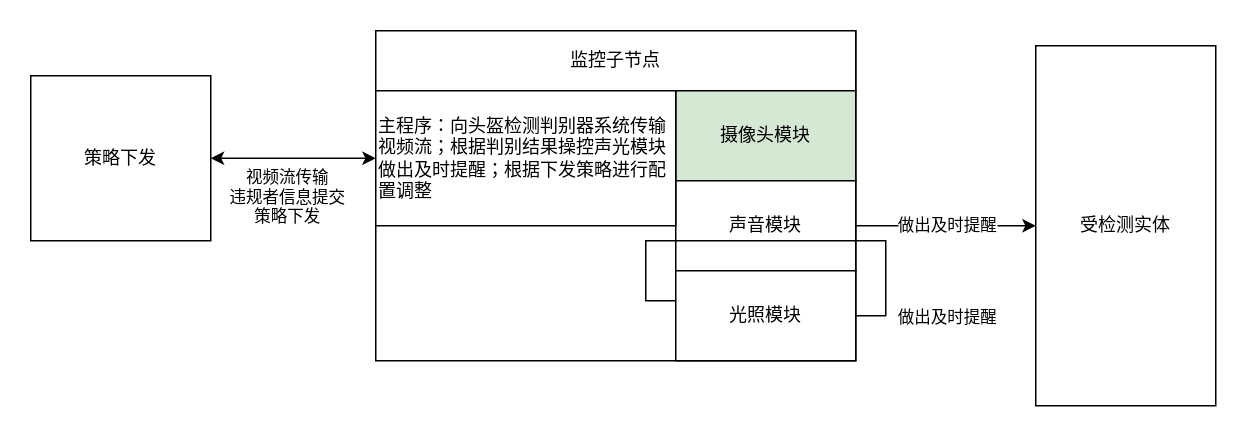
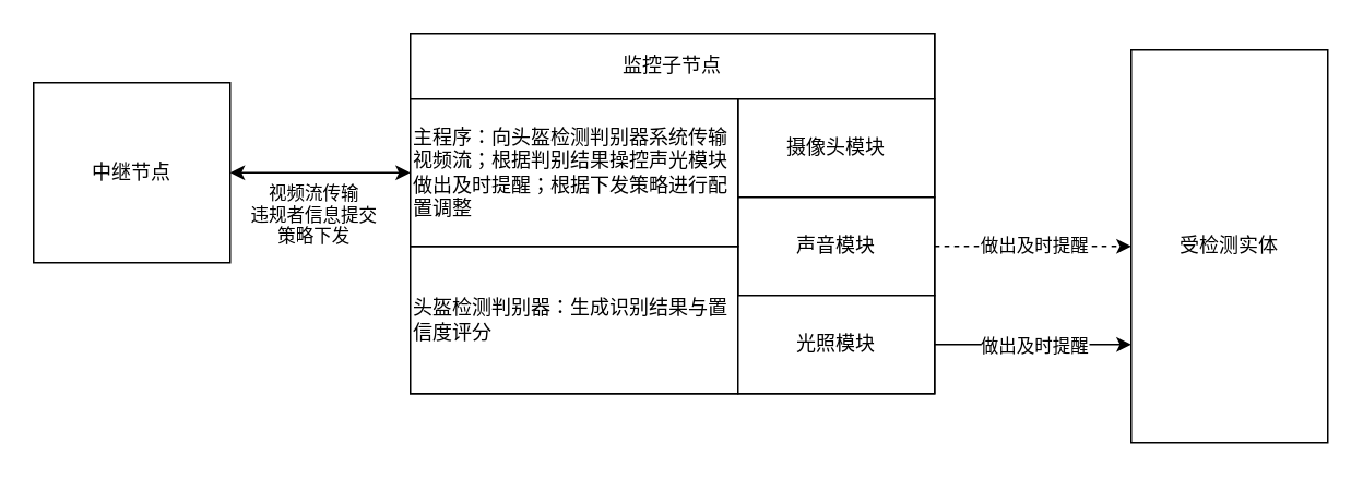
- <mxCell id="5" value="摄像头模块" style="rounded=0;whiteSpace=wrap;html=1;fillColor=#d5e8d4;" vertex="1" parent="1"><mxGeometry x="450" y="60" width="120" height="60" as="geometry" /></mxCell>
+ <mxCell id="5" value="摄像头模块" style="rounded=0;whiteSpace=wrap;html=1;" vertex="1" parent="1"><mxGeometry x="450" y="60" width="120" height="60" as="geometry" /></mxCell>
- <mxCell id="2" value="策略下发" style="rounded=0;whiteSpace=wrap;html=1;" vertex="1" parent="1"><mxGeometry x="20" y="50" width="120" height="110" as="geometry" /></mxCell>
+ <mxCell id="2" value="中继节点" style="rounded=0;whiteSpace=wrap;html=1;" vertex="1" parent="1"><mxGeometry x="20" y="50" width="120" height="110" as="geometry" /></mxCell>
- <mxCell id="6" style="edgeStyle=orthogonalEdgeStyle;rounded=0;orthogonalLoop=1;jettySize=auto;html=1;exitX=1;exitY=0.5;exitDx=0;exitDy=0;" edge="1" parent="1" source="8" target="12"><mxGeometry relative="1" as="geometry" /></mxCell>
+ <mxCell id="6" style="edgeStyle=orthogonalEdgeStyle;rounded=0;orthogonalLoop=1;jettySize=auto;html=1;exitX=1;exitY=0.5;exitDx=0;exitDy=0;dashed=1;" edge="1" parent="1" source="8" target="12"><mxGeometry relative="1" as="geometry" /></mxCell>
- <mxCell id="10" style="edgeStyle=orthogonalEdgeStyle;rounded=0;orthogonalLoop=1;jettySize=auto;html=1;exitX=1;exitY=0.5;exitDx=0;exitDy=0;" edge="1" parent="1" source="11" target="8"><mxGeometry relative="1" as="geometry" /></mxCell>
+ <mxCell id="10" style="edgeStyle=orthogonalEdgeStyle;rounded=0;orthogonalLoop=1;jettySize=auto;html=1;exitX=1;exitY=0.5;exitDx=0;exitDy=0;entryX=0;entryY=0.75;entryDx=0;entryDy=0;" edge="1" parent="1" source="11" target="12"><mxGeometry relative="1" as="geometry" /></mxCell>
+ <mxCell id="9" value="&lt;div style=&quot;&quot;&gt;头盔检测判别器：生成识别结果与置信度评分&lt;/div&gt;" style="rounded=0;whiteSpace=wrap;html=1;align=left;" vertex="1" parent="1"><mxGeometry x="250" y="150" width="200" height="90" as="geometry" /></mxCell>
